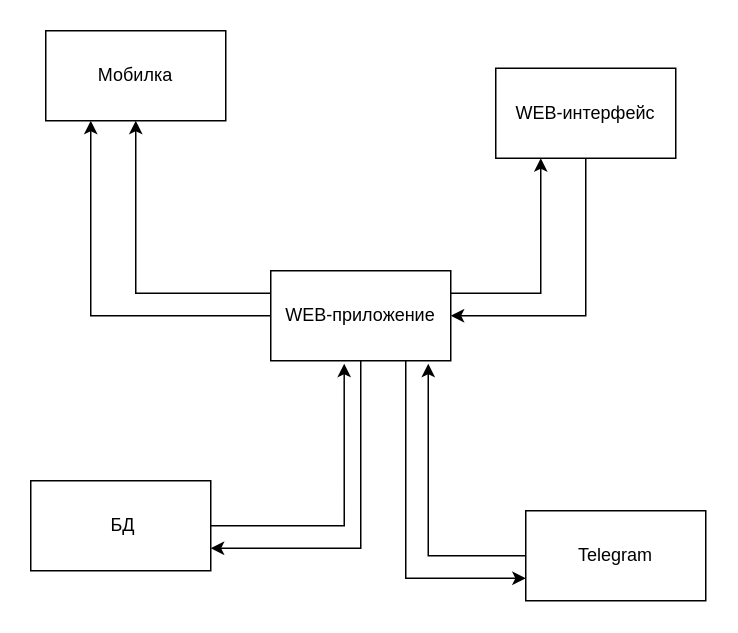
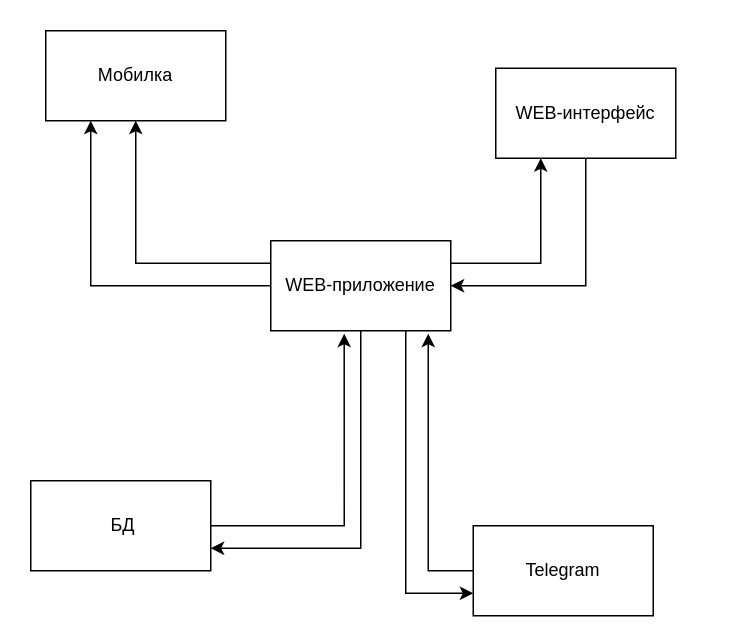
- <mxCell id="7" value="WEB-приложение" style="rounded=0;whiteSpace=wrap;html=1;" vertex="1" parent="1"><mxGeometry x="180" y="180" width="120" height="60" as="geometry" /></mxCell>
+ <mxCell id="7" value="WEB-приложение" style="rounded=0;whiteSpace=wrap;html=1;" vertex="1" parent="1"><mxGeometry x="180" y="160" width="120" height="60" as="geometry" /></mxCell>
- <mxCell id="12" value="Telegram" style="rounded=0;whiteSpace=wrap;html=1;" vertex="1" parent="1"><mxGeometry x="350" y="340" width="120" height="60" as="geometry" /></mxCell>
+ <mxCell id="12" value="Telegram" style="rounded=0;whiteSpace=wrap;html=1;" vertex="1" parent="1"><mxGeometry x="315" y="350" width="120" height="60" as="geometry" /></mxCell>
